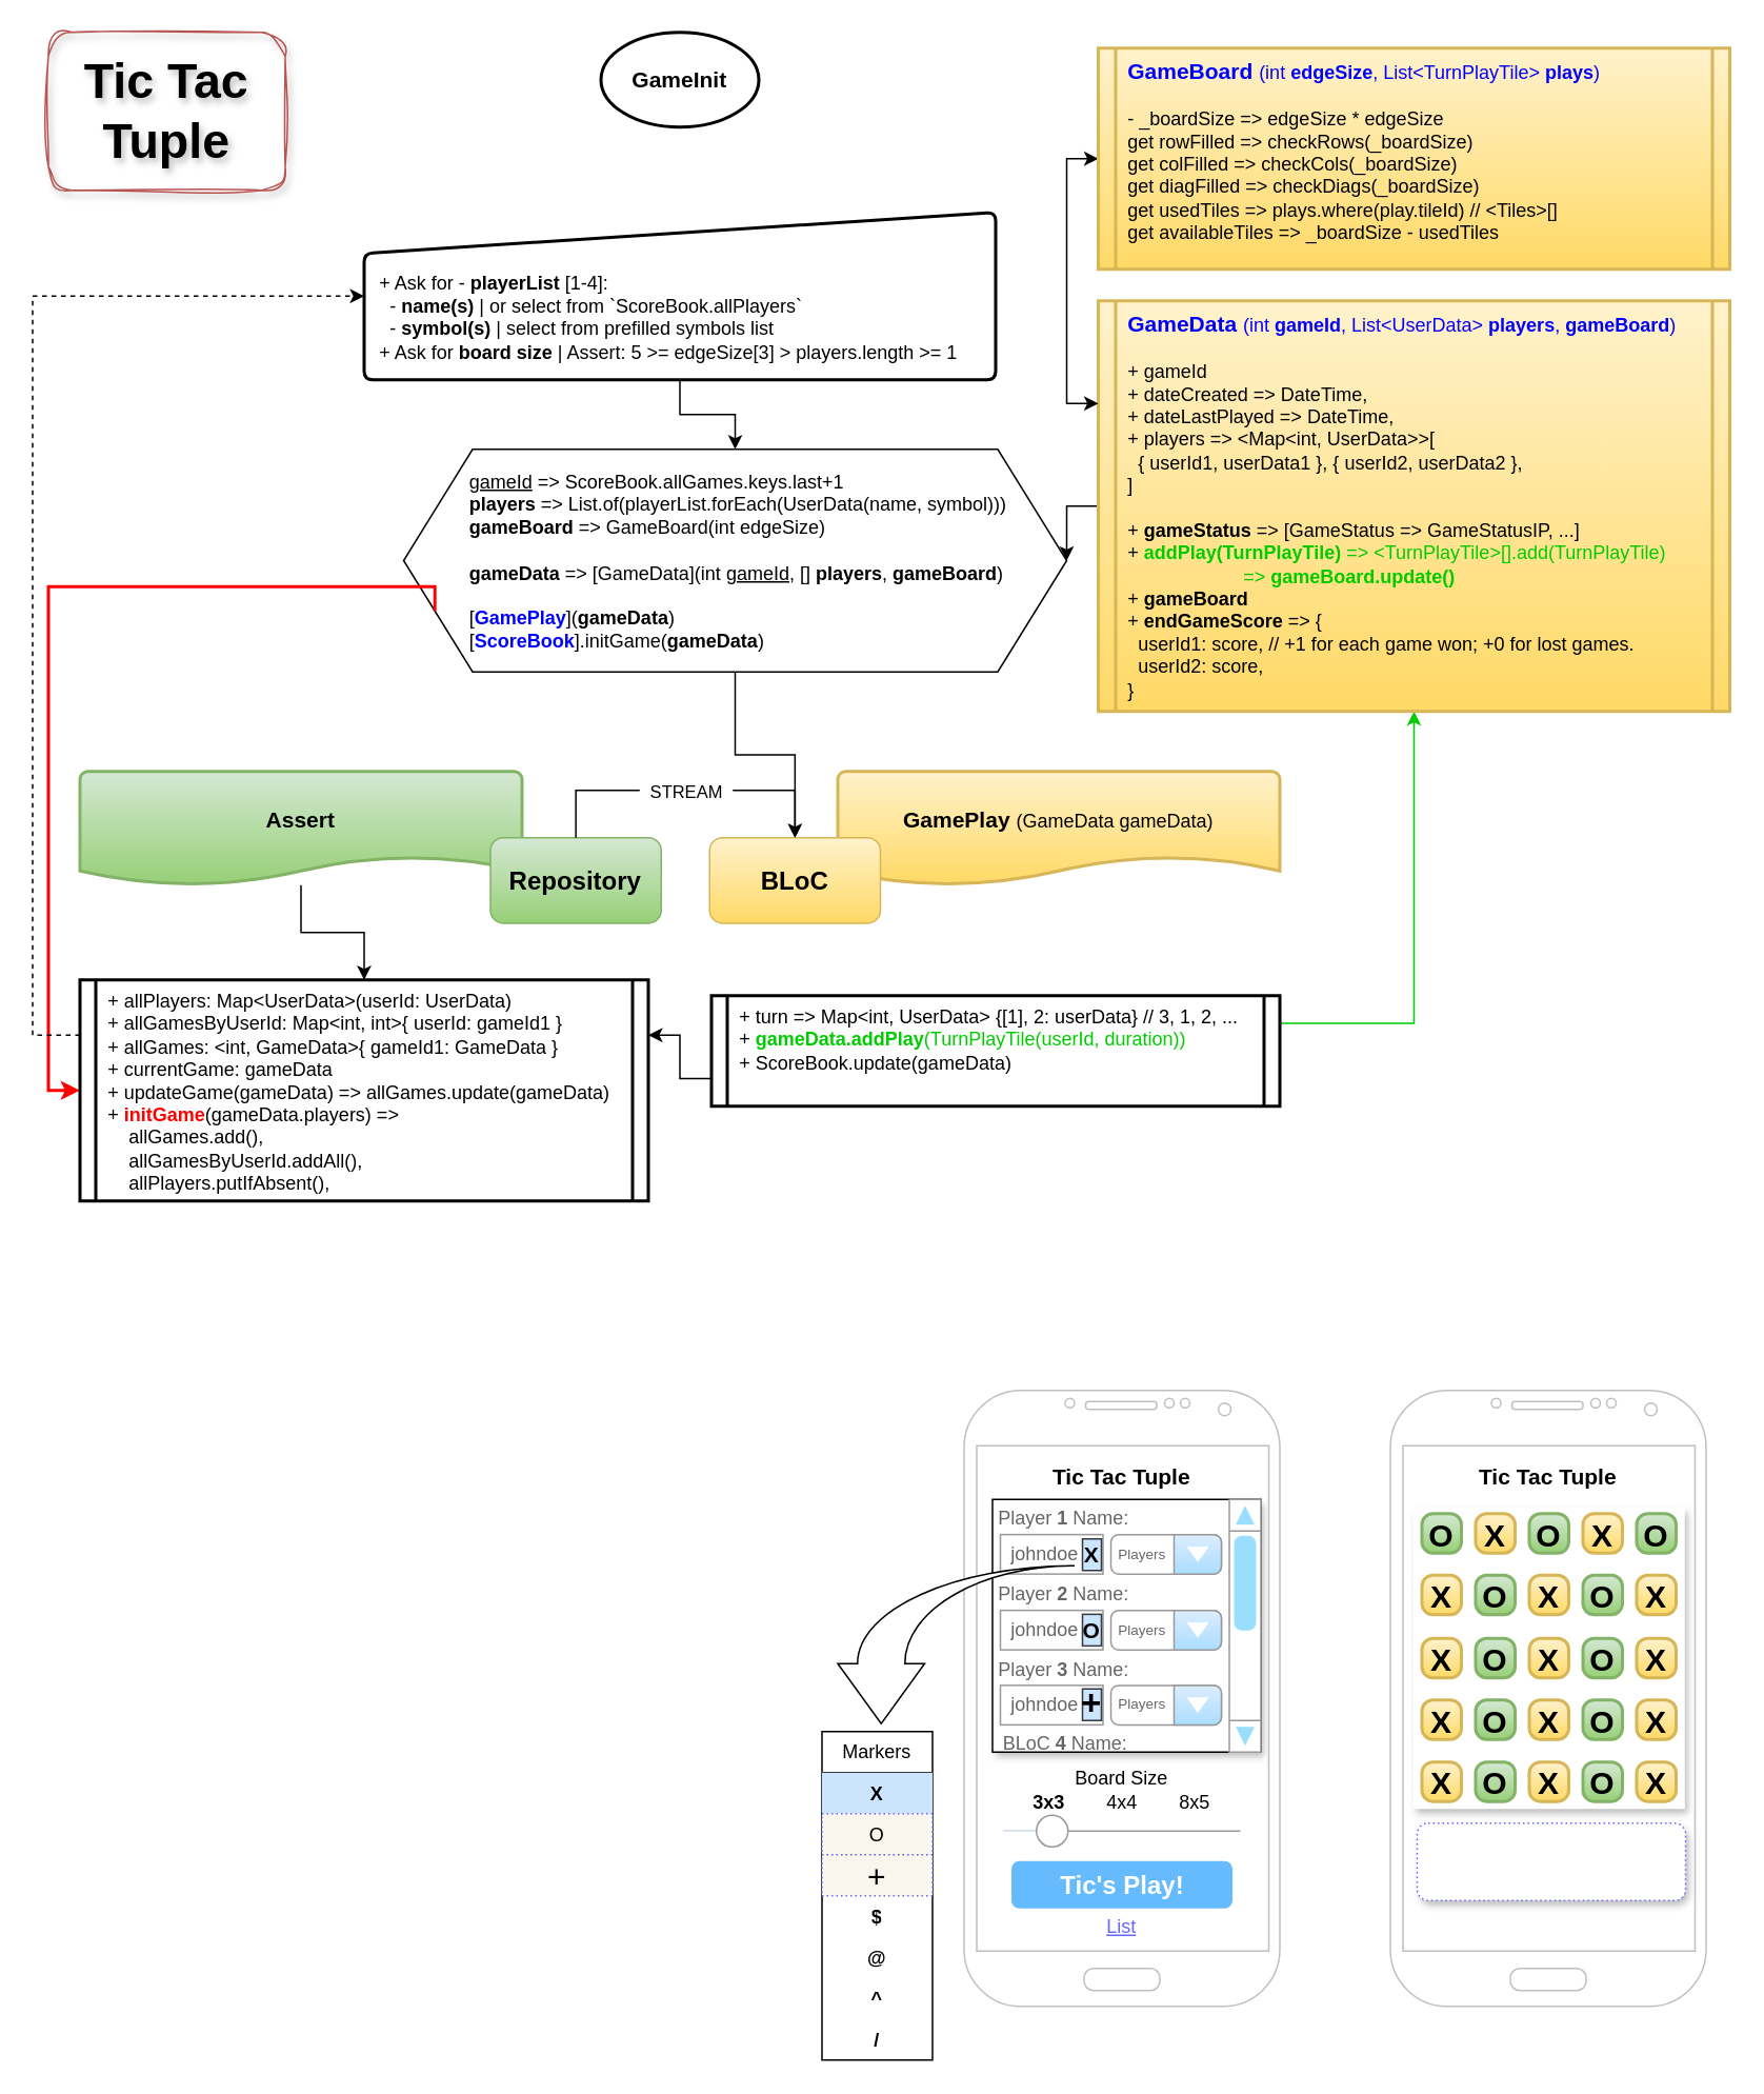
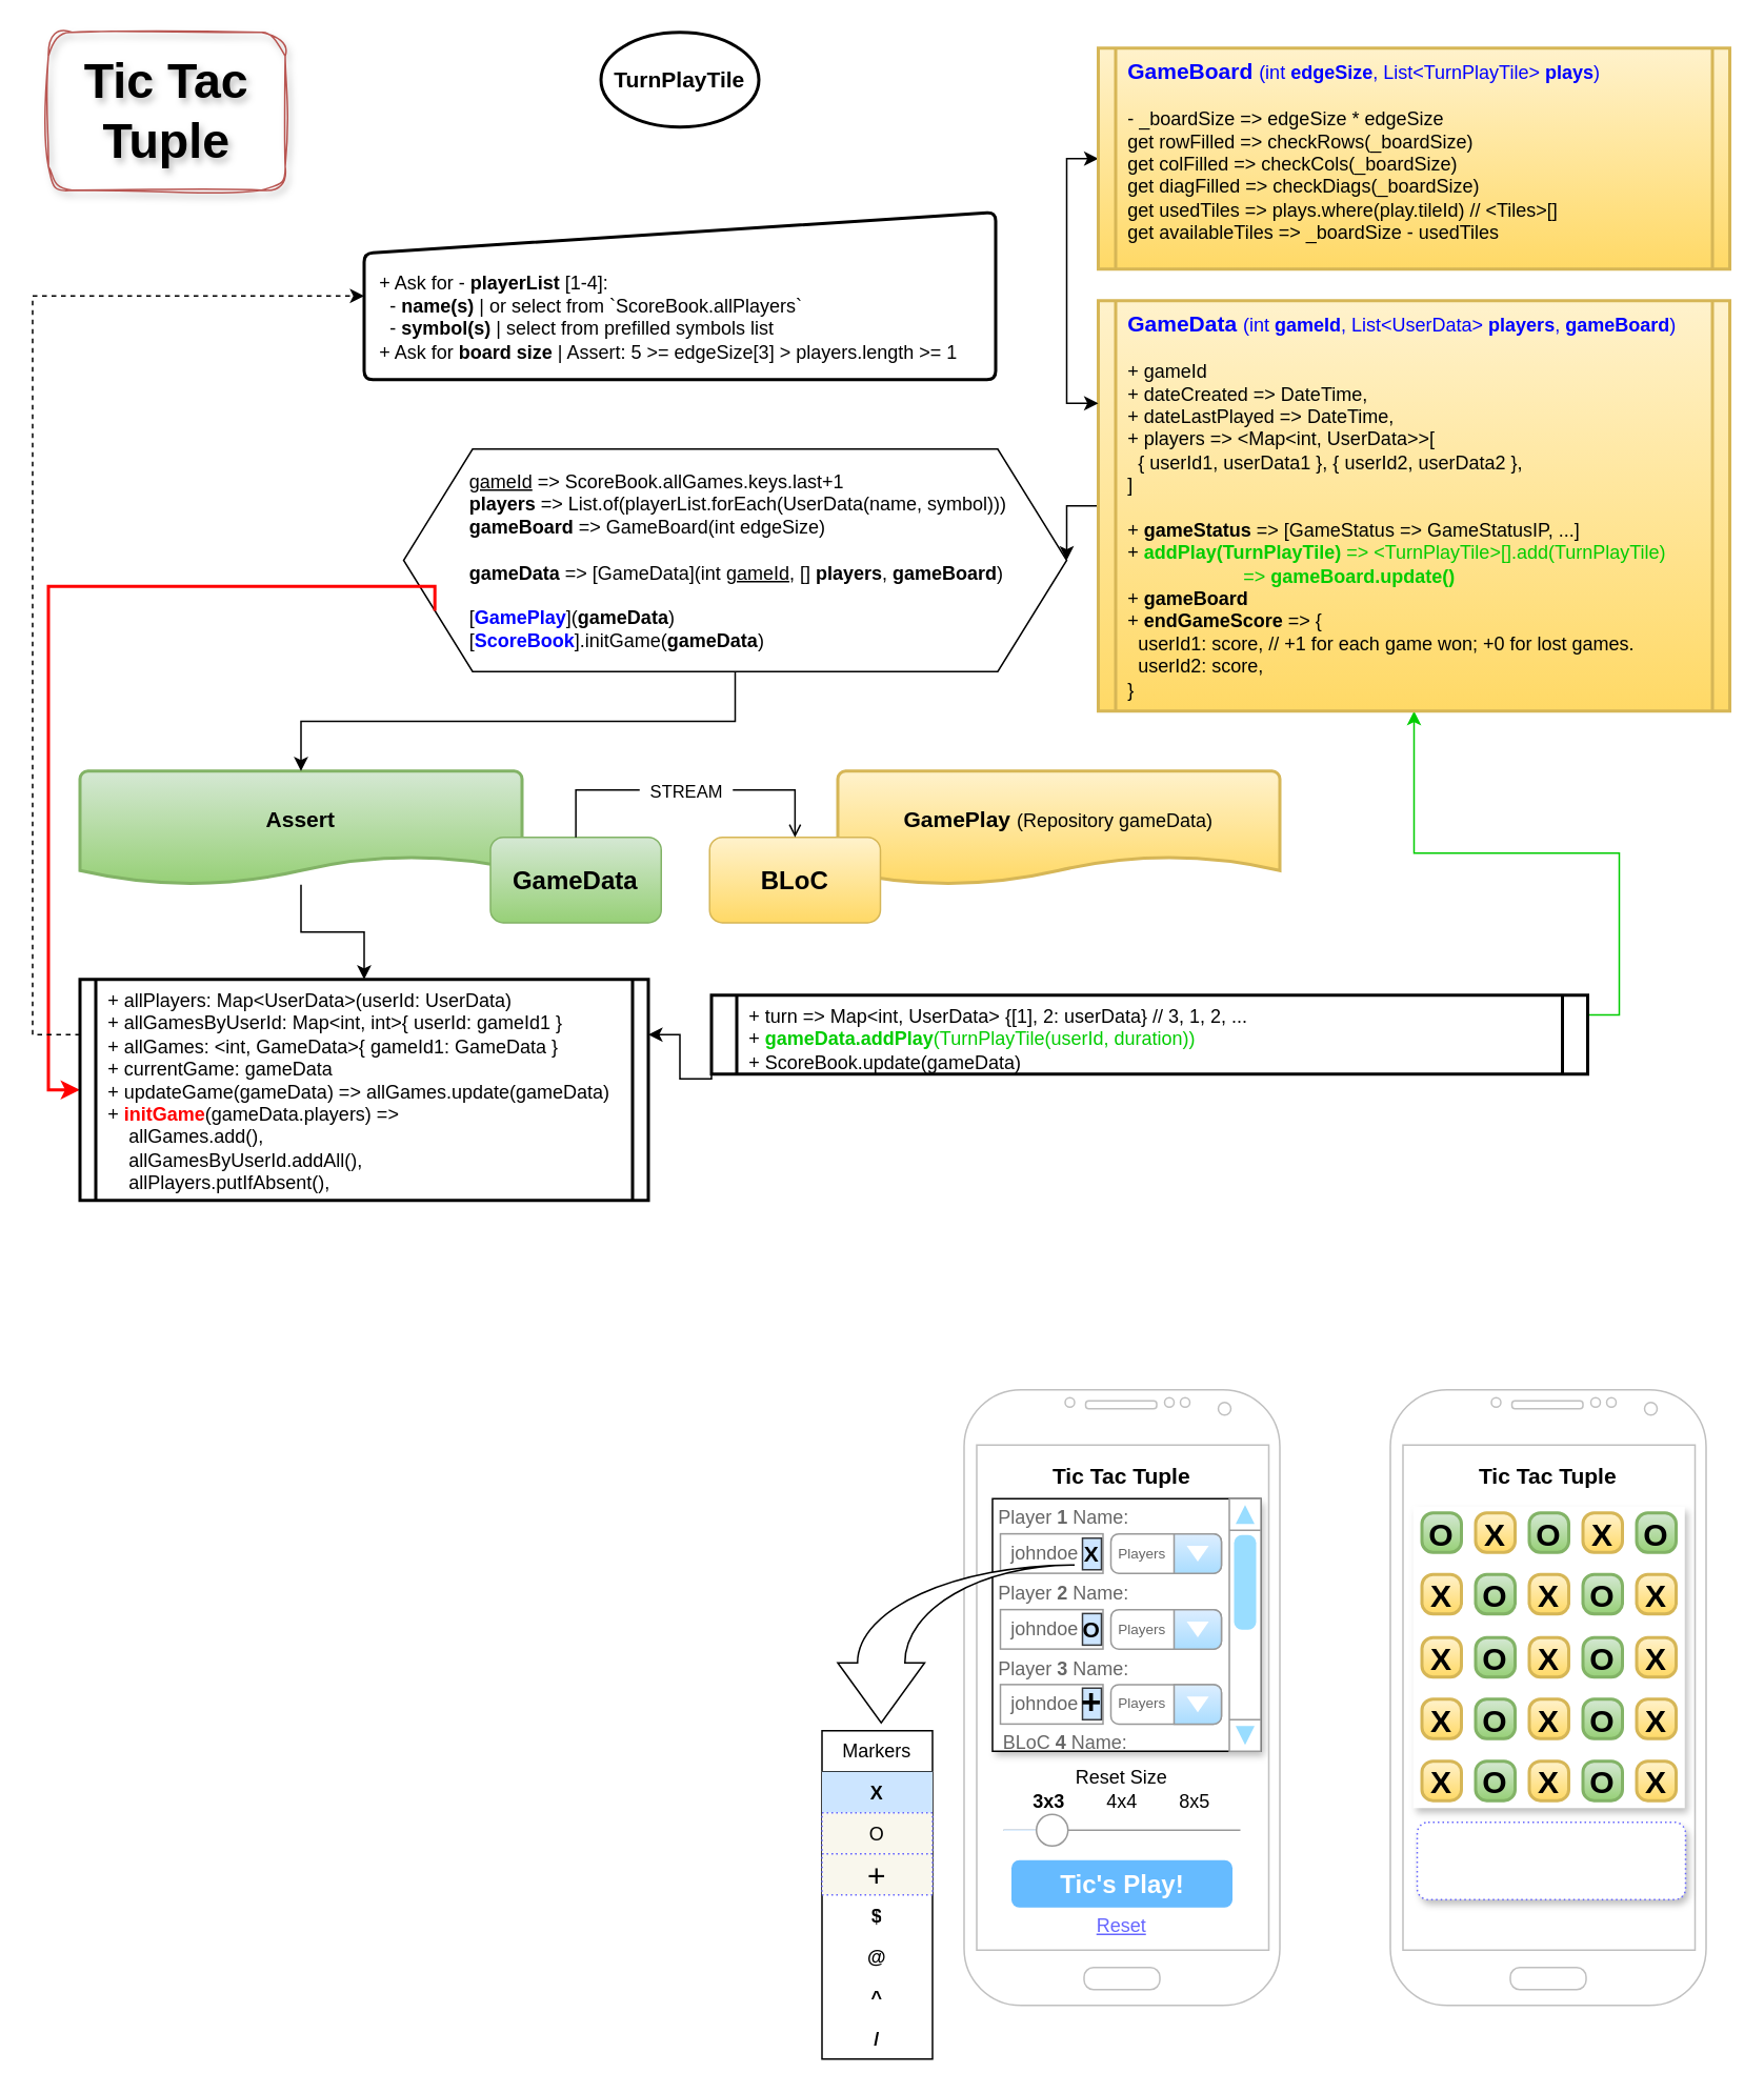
- <mxCell id="38" value="&lt;span style=&quot;font-weight: 700; font-size: 14px;&quot;&gt;GameInit&lt;/span&gt;" style="strokeWidth=2;html=1;shape=mxgraph.flowchart.start_1;whiteSpace=wrap;fontSize=14;" parent="1" vertex="1"><mxGeometry x="380" y="20" width="100" height="60" as="geometry" /></mxCell>
+ <mxCell id="38" value="&lt;span style=&quot;font-weight: 700; font-size: 14px;&quot;&gt;TurnPlayTile&lt;/span&gt;" style="strokeWidth=2;html=1;shape=mxgraph.flowchart.start_1;whiteSpace=wrap;fontSize=14;" parent="1" vertex="1"><mxGeometry x="380" y="20" width="100" height="60" as="geometry" /></mxCell>
- <mxCell id="36" style="edgeStyle=orthogonalEdgeStyle;rounded=0;orthogonalLoop=1;jettySize=auto;html=1;exitX=0.5;exitY=1;exitDx=0;exitDy=0;entryX=0.5;entryY=0;entryDx=0;entryDy=0;" parent="1" source="37" target="35" edge="1"><mxGeometry relative="1" as="geometry" /></mxCell>
- <mxCell id="42" style="edgeStyle=orthogonalEdgeStyle;rounded=0;orthogonalLoop=1;jettySize=auto;html=1;exitX=0.5;exitY=1;exitDx=0;exitDy=0;" parent="1" source="35" target="85" edge="1"><mxGeometry relative="1" as="geometry" /></mxCell>
+ <mxCell id="42" style="edgeStyle=orthogonalEdgeStyle;rounded=0;orthogonalLoop=1;jettySize=auto;html=1;exitX=0.5;exitY=1;exitDx=0;exitDy=0;entryX=0.5;entryY=0;entryDx=0;entryDy=0;entryPerimeter=0;" parent="1" source="35" target="40" edge="1"><mxGeometry relative="1" as="geometry" /></mxCell>
- <mxCell id="41" value="GamePlay&lt;span style=&quot;font-weight: normal;&quot;&gt;&amp;nbsp;&lt;font style=&quot;font-size: 12px;&quot;&gt;(GameData gameData)&lt;/font&gt;&lt;/span&gt;" style="strokeWidth=2;html=1;shape=mxgraph.flowchart.document2;whiteSpace=wrap;size=0.25;fontStyle=1;fontSize=14;spacingBottom=10;spacingTop=0;fillColor=#fff2cc;gradientColor=#ffd966;strokeColor=#d6b656;align=center;verticalAlign=middle;fontFamily=Helvetica;fontColor=default;" parent="1" vertex="1"><mxGeometry x="530" y="488" width="280" height="72" as="geometry" /></mxCell>
+ <mxCell id="41" value="GamePlay&lt;span style=&quot;font-weight: normal;&quot;&gt;&amp;nbsp;&lt;font style=&quot;font-size: 12px;&quot;&gt;(Repository gameData)&lt;/font&gt;&lt;/span&gt;" style="strokeWidth=2;html=1;shape=mxgraph.flowchart.document2;whiteSpace=wrap;size=0.25;fontStyle=1;fontSize=14;spacingBottom=10;spacingTop=0;fillColor=#fff2cc;gradientColor=#ffd966;strokeColor=#d6b656;align=center;verticalAlign=middle;fontFamily=Helvetica;fontColor=default;" parent="1" vertex="1"><mxGeometry x="530" y="488" width="280" height="72" as="geometry" /></mxCell>
- <mxCell id="84" value="Repository" style="rounded=1;whiteSpace=wrap;html=1;fontStyle=1;fontSize=16;fillColor=#d5e8d4;gradientColor=#97d077;strokeColor=#82b366;" parent="1" vertex="1"><mxGeometry x="310" y="530" width="108.175" height="54.09" as="geometry" /></mxCell>
+ <mxCell id="84" value="GameData" style="rounded=1;whiteSpace=wrap;html=1;fontStyle=1;fontSize=16;fillColor=#d5e8d4;gradientColor=#97d077;strokeColor=#82b366;" parent="1" vertex="1"><mxGeometry x="310" y="530" width="108.175" height="54.09" as="geometry" /></mxCell>
- <mxCell id="47" value="&lt;div&gt;+ turn =&amp;gt; Map&amp;lt;int, UserData&amp;gt; {[1], 2: userData} // 3, 1, 2, ...&lt;/div&gt;&lt;div&gt;+ &lt;font color=&quot;#00cc00&quot;&gt;&lt;b&gt;gameData.addPlay&lt;/b&gt;(TurnPlayTile(userId, duration))&lt;/font&gt;&lt;/div&gt;&lt;div&gt;+ ScoreBook.update(gameData)&lt;/div&gt;" style="shape=process;whiteSpace=wrap;html=1;backgroundOutline=1;fontSize=12;fontColor=default;strokeWidth=2;fontStyle=0;spacingBottom=10;spacingTop=0;size=0.028;strokeColor=default;align=left;verticalAlign=top;spacingLeft=6;fontFamily=Helvetica;fillColor=default;" parent="1" vertex="1"><mxGeometry x="450" y="630" width="360" height="70" as="geometry" /></mxCell>
+ <mxCell id="47" value="&lt;div&gt;+ turn =&amp;gt; Map&amp;lt;int, UserData&amp;gt; {[1], 2: userData} // 3, 1, 2, ...&lt;/div&gt;&lt;div&gt;+ &lt;font color=&quot;#00cc00&quot;&gt;&lt;b&gt;gameData.addPlay&lt;/b&gt;(TurnPlayTile(userId, duration))&lt;/font&gt;&lt;/div&gt;&lt;div&gt;+ ScoreBook.update(gameData)&lt;/div&gt;" style="shape=process;whiteSpace=wrap;html=1;backgroundOutline=1;fontSize=12;fontColor=default;strokeWidth=2;fontStyle=0;spacingBottom=10;spacingTop=0;size=0.028;strokeColor=default;align=left;verticalAlign=top;spacingLeft=6;fontFamily=Helvetica;fillColor=default;" parent="1" vertex="1"><mxGeometry x="450" y="630" width="555" height="50" as="geometry" /></mxCell>
- <mxCell id="21" value="Board Size" style="text;html=1;align=center;verticalAlign=middle;whiteSpace=wrap;rounded=0;strokeColor=none;fontStyle=0;fontColor=default;" parent="19" vertex="1"><mxGeometry x="40" y="5" width="80" height="30" as="geometry" /></mxCell>
+ <mxCell id="21" value="Reset Size" style="text;html=1;align=center;verticalAlign=middle;whiteSpace=wrap;rounded=0;strokeColor=none;fontStyle=0;fontColor=default;" parent="19" vertex="1"><mxGeometry x="40" y="5" width="80" height="30" as="geometry" /></mxCell>
- <mxCell id="17" value="List" style="text;html=1;align=center;verticalAlign=middle;whiteSpace=wrap;rounded=0;strokeColor=none;fontStyle=4;fontColor=#6666FF;" parent="1" vertex="1"><mxGeometry x="680" y="1205" width="60" height="30" as="geometry" /></mxCell>
+ <mxCell id="17" value="Reset" style="text;html=1;align=center;verticalAlign=middle;whiteSpace=wrap;rounded=0;strokeColor=none;fontStyle=4;fontColor=#6666FF;" parent="1" vertex="1"><mxGeometry x="680" y="1205" width="60" height="30" as="geometry" /></mxCell>
